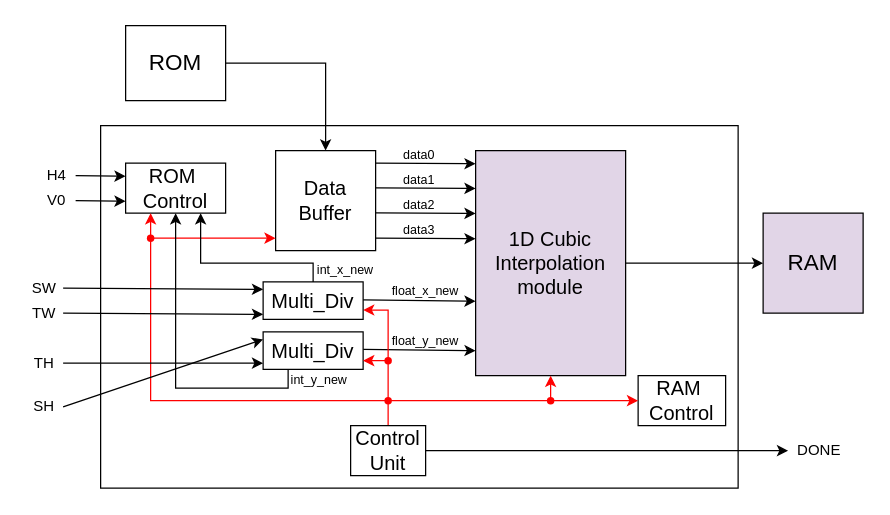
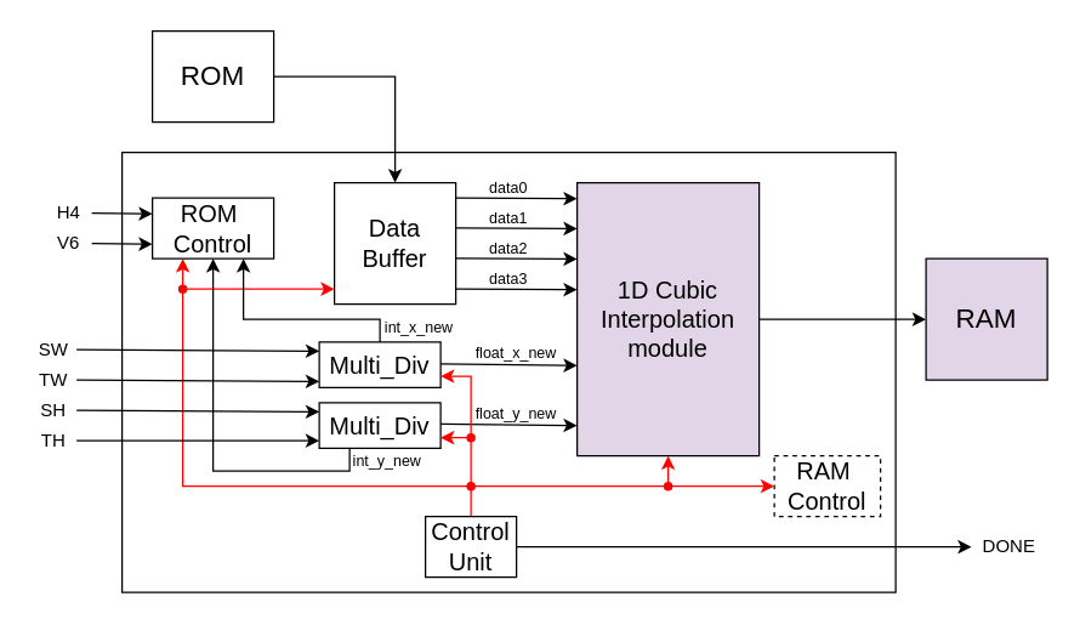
- <mxCell id="23" value="V0" style="text;html=1;align=center;verticalAlign=middle;whiteSpace=wrap;rounded=0;" parent="1" vertex="1"><mxGeometry x="30" y="150" width="30" height="20" as="geometry" /></mxCell>
+ <mxCell id="23" value="V6" style="text;html=1;align=center;verticalAlign=middle;whiteSpace=wrap;rounded=0;" parent="1" vertex="1"><mxGeometry x="30" y="150" width="30" height="20" as="geometry" /></mxCell>
- <mxCell id="28" value="&lt;font style=&quot;font-size: 16px;&quot;&gt;RAM&amp;nbsp;&lt;/font&gt;&lt;div style=&quot;font-size: 16px;&quot;&gt;&lt;font style=&quot;font-size: 16px;&quot;&gt;Control&lt;/font&gt;&lt;/div&gt;" style="rounded=0;whiteSpace=wrap;html=1;align=center;" parent="1" vertex="1"><mxGeometry x="510" y="300" width="70" height="40" as="geometry" /></mxCell>
+ <mxCell id="28" value="&lt;font style=&quot;font-size: 16px;&quot;&gt;RAM&amp;nbsp;&lt;/font&gt;&lt;div style=&quot;font-size: 16px;&quot;&gt;&lt;font style=&quot;font-size: 16px;&quot;&gt;Control&lt;/font&gt;&lt;/div&gt;" style="rounded=0;whiteSpace=wrap;html=1;align=center;dashed=1;" parent="1" vertex="1"><mxGeometry x="510" y="300" width="70" height="40" as="geometry" /></mxCell>
- <mxCell id="18" value="SH" style="text;html=1;align=center;verticalAlign=middle;whiteSpace=wrap;rounded=0;" parent="1" vertex="1"><mxGeometry x="20" y="315" width="30" height="20" as="geometry" /></mxCell>
+ <mxCell id="18" value="SH" style="text;html=1;align=center;verticalAlign=middle;whiteSpace=wrap;rounded=0;" parent="1" vertex="1"><mxGeometry x="20" y="260" width="30" height="20" as="geometry" /></mxCell>
- <mxCell id="45" value="DONE" style="text;html=1;align=center;verticalAlign=middle;whiteSpace=wrap;rounded=0;" parent="1" vertex="1"><mxGeometry x="630" y="350" width="50" height="20" as="geometry" /></mxCell>
+ <mxCell id="45" value="DONE" style="text;html=1;align=center;verticalAlign=middle;whiteSpace=wrap;rounded=0;" parent="1" vertex="1"><mxGeometry x="640" y="350" width="50" height="20" as="geometry" /></mxCell>
